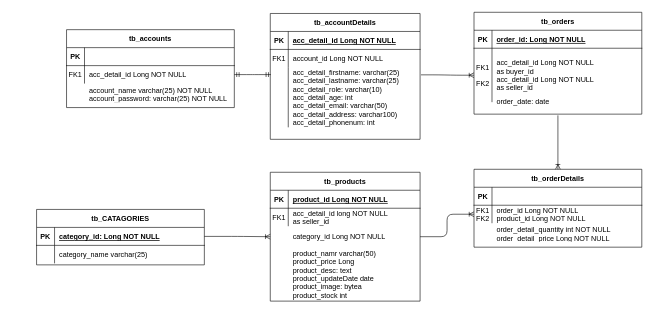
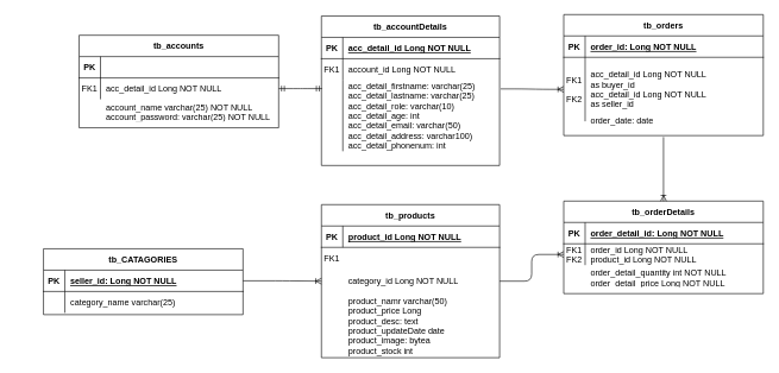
+ <mxCell id="55" value="order_detail_id: Long NOT NULL" style="shape=partialRectangle;overflow=hidden;connectable=0;fillColor=none;top=0;left=0;bottom=0;right=0;align=left;spacingLeft=6;fontStyle=5;" parent="53" vertex="1"><mxGeometry x="30" width="250" height="30" as="geometry" /></mxCell>
- <mxCell id="28" value="acc_detail_id long NOT NULL&#10;as seller_id" style="shape=partialRectangle;overflow=hidden;connectable=0;fillColor=none;top=0;left=0;bottom=0;right=0;align=left;spacingLeft=6;" parent="26" vertex="1"><mxGeometry x="30" width="220" height="30" as="geometry" /></mxCell>
- <mxCell id="36" value="category_id: Long NOT NULL" style="shape=partialRectangle;overflow=hidden;connectable=0;fillColor=none;top=0;left=0;bottom=0;right=0;align=left;spacingLeft=6;fontStyle=5;" parent="34" vertex="1"><mxGeometry x="30" width="250" height="30" as="geometry" /></mxCell>
+ <mxCell id="36" value="seller_id: Long NOT NULL" style="shape=partialRectangle;overflow=hidden;connectable=0;fillColor=none;top=0;left=0;bottom=0;right=0;align=left;spacingLeft=6;fontStyle=5;" parent="34" vertex="1"><mxGeometry x="30" width="250" height="30" as="geometry" /></mxCell>
